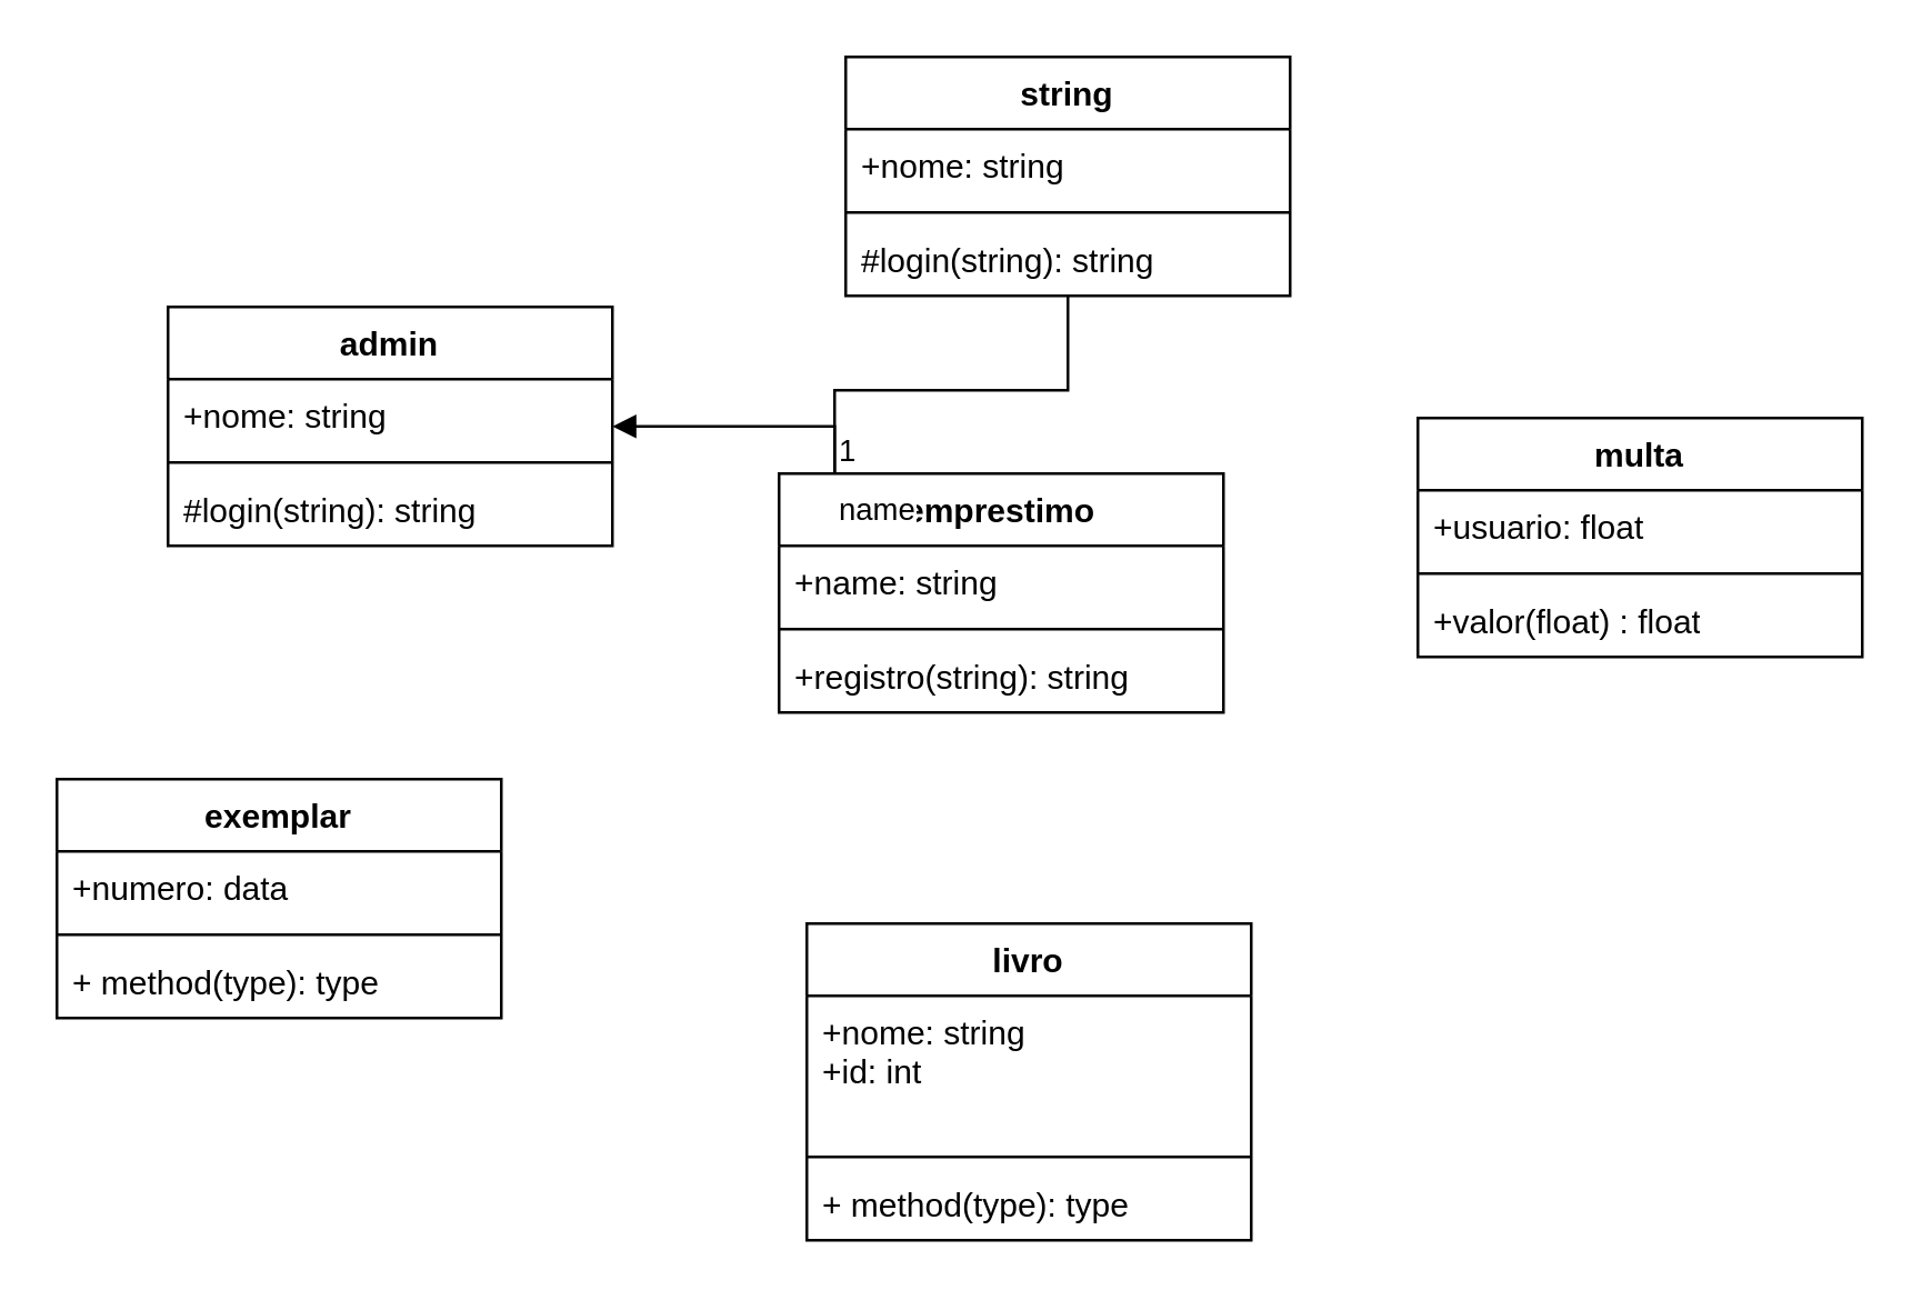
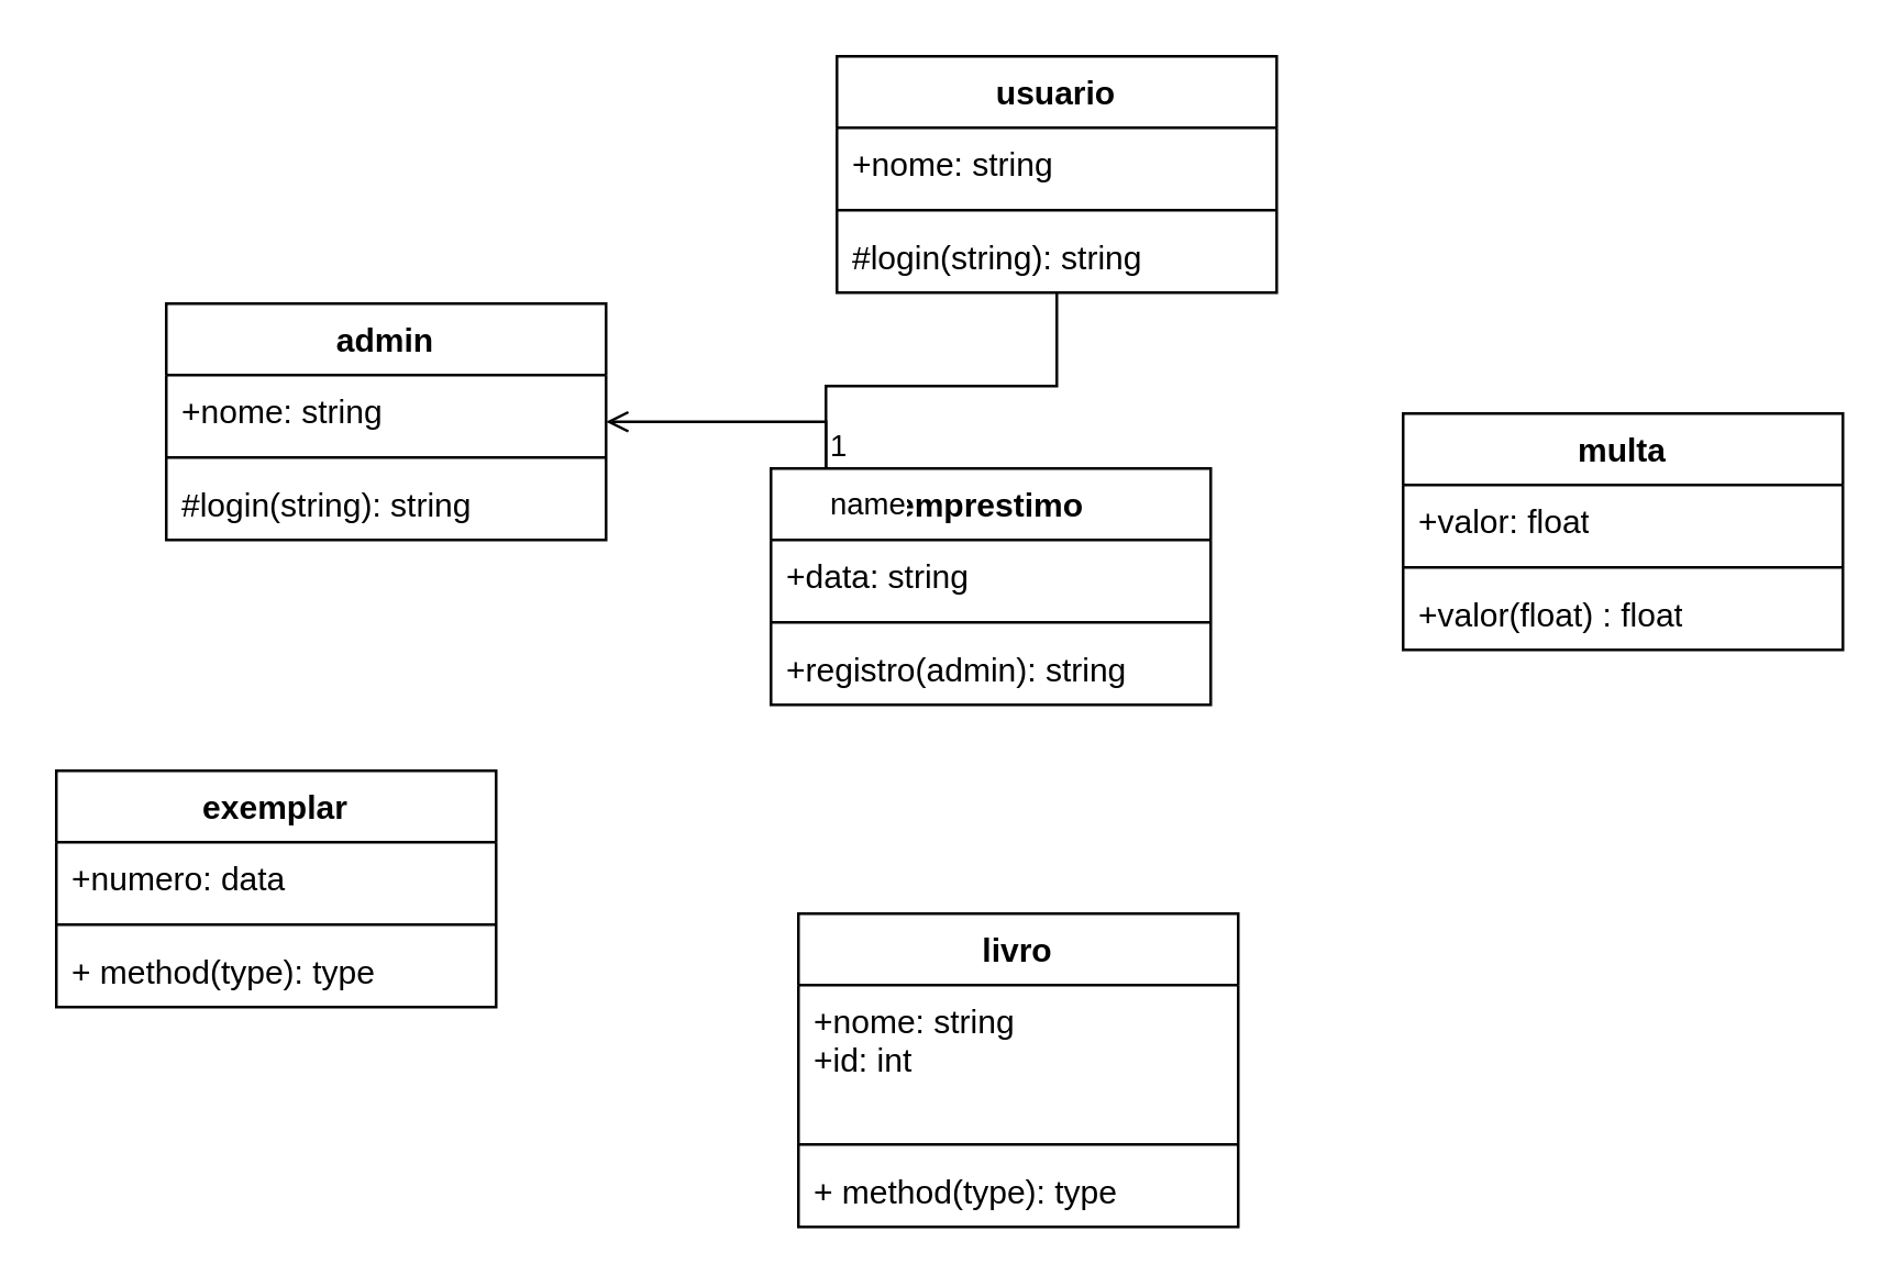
- <mxCell id="14" value="string" style="swimlane;fontStyle=1;align=center;verticalAlign=top;childLayout=stackLayout;horizontal=1;startSize=26;horizontalStack=0;resizeParent=1;resizeParentMax=0;resizeLast=0;collapsible=1;marginBottom=0;whiteSpace=wrap;html=1;" vertex="1" parent="1"><mxGeometry x="304" y="20" width="160" height="86" as="geometry" /></mxCell>
+ <mxCell id="14" value="usuario" style="swimlane;fontStyle=1;align=center;verticalAlign=top;childLayout=stackLayout;horizontal=1;startSize=26;horizontalStack=0;resizeParent=1;resizeParentMax=0;resizeLast=0;collapsible=1;marginBottom=0;whiteSpace=wrap;html=1;" vertex="1" parent="1"><mxGeometry x="304" y="20" width="160" height="86" as="geometry" /></mxCell>
- <mxCell id="18" value="name" style="endArrow=block;endFill=1;html=1;edgeStyle=orthogonalEdgeStyle;align=left;verticalAlign=top;rounded=0;" edge="1" parent="1" source="10" target="6"><mxGeometry x="-1" relative="1" as="geometry"><mxPoint x="280" y="160" as="sourcePoint" /><mxPoint x="460" y="230" as="targetPoint" /><Array as="points"><mxPoint x="300" y="153" /></Array></mxGeometry></mxCell>
+ <mxCell id="18" value="name" style="endArrow=open;endFill=1;html=1;edgeStyle=orthogonalEdgeStyle;align=left;verticalAlign=top;rounded=0;" edge="1" parent="1" source="10" target="6"><mxGeometry x="-1" relative="1" as="geometry"><mxPoint x="280" y="160" as="sourcePoint" /><mxPoint x="460" y="230" as="targetPoint" /><Array as="points"><mxPoint x="300" y="153" /></Array></mxGeometry></mxCell>
- <mxCell id="23" value="+usuario: float" style="text;strokeColor=none;fillColor=none;align=left;verticalAlign=top;spacingLeft=4;spacingRight=4;overflow=hidden;rotatable=0;points=[[0,0.5],[1,0.5]];portConstraint=eastwest;whiteSpace=wrap;html=1;" vertex="1" parent="22"><mxGeometry y="26" width="160" height="26" as="geometry" /></mxCell>
+ <mxCell id="23" value="+valor: float" style="text;strokeColor=none;fillColor=none;align=left;verticalAlign=top;spacingLeft=4;spacingRight=4;overflow=hidden;rotatable=0;points=[[0,0.5],[1,0.5]];portConstraint=eastwest;whiteSpace=wrap;html=1;" vertex="1" parent="22"><mxGeometry y="26" width="160" height="26" as="geometry" /></mxCell>
- <mxCell id="11" value="+name: string" style="text;strokeColor=none;fillColor=none;align=left;verticalAlign=top;spacingLeft=4;spacingRight=4;overflow=hidden;rotatable=0;points=[[0,0.5],[1,0.5]];portConstraint=eastwest;whiteSpace=wrap;html=1;" vertex="1" parent="10"><mxGeometry y="26" width="160" height="26" as="geometry" /></mxCell>
+ <mxCell id="11" value="+data: string" style="text;strokeColor=none;fillColor=none;align=left;verticalAlign=top;spacingLeft=4;spacingRight=4;overflow=hidden;rotatable=0;points=[[0,0.5],[1,0.5]];portConstraint=eastwest;whiteSpace=wrap;html=1;" vertex="1" parent="10"><mxGeometry y="26" width="160" height="26" as="geometry" /></mxCell>
- <mxCell id="13" value="+registro(string): string" style="text;strokeColor=none;fillColor=none;align=left;verticalAlign=top;spacingLeft=4;spacingRight=4;overflow=hidden;rotatable=0;points=[[0,0.5],[1,0.5]];portConstraint=eastwest;whiteSpace=wrap;html=1;" vertex="1" parent="10"><mxGeometry y="60" width="160" height="26" as="geometry" /></mxCell>
+ <mxCell id="13" value="+registro(admin): string" style="text;strokeColor=none;fillColor=none;align=left;verticalAlign=top;spacingLeft=4;spacingRight=4;overflow=hidden;rotatable=0;points=[[0,0.5],[1,0.5]];portConstraint=eastwest;whiteSpace=wrap;html=1;" vertex="1" parent="10"><mxGeometry y="60" width="160" height="26" as="geometry" /></mxCell>
